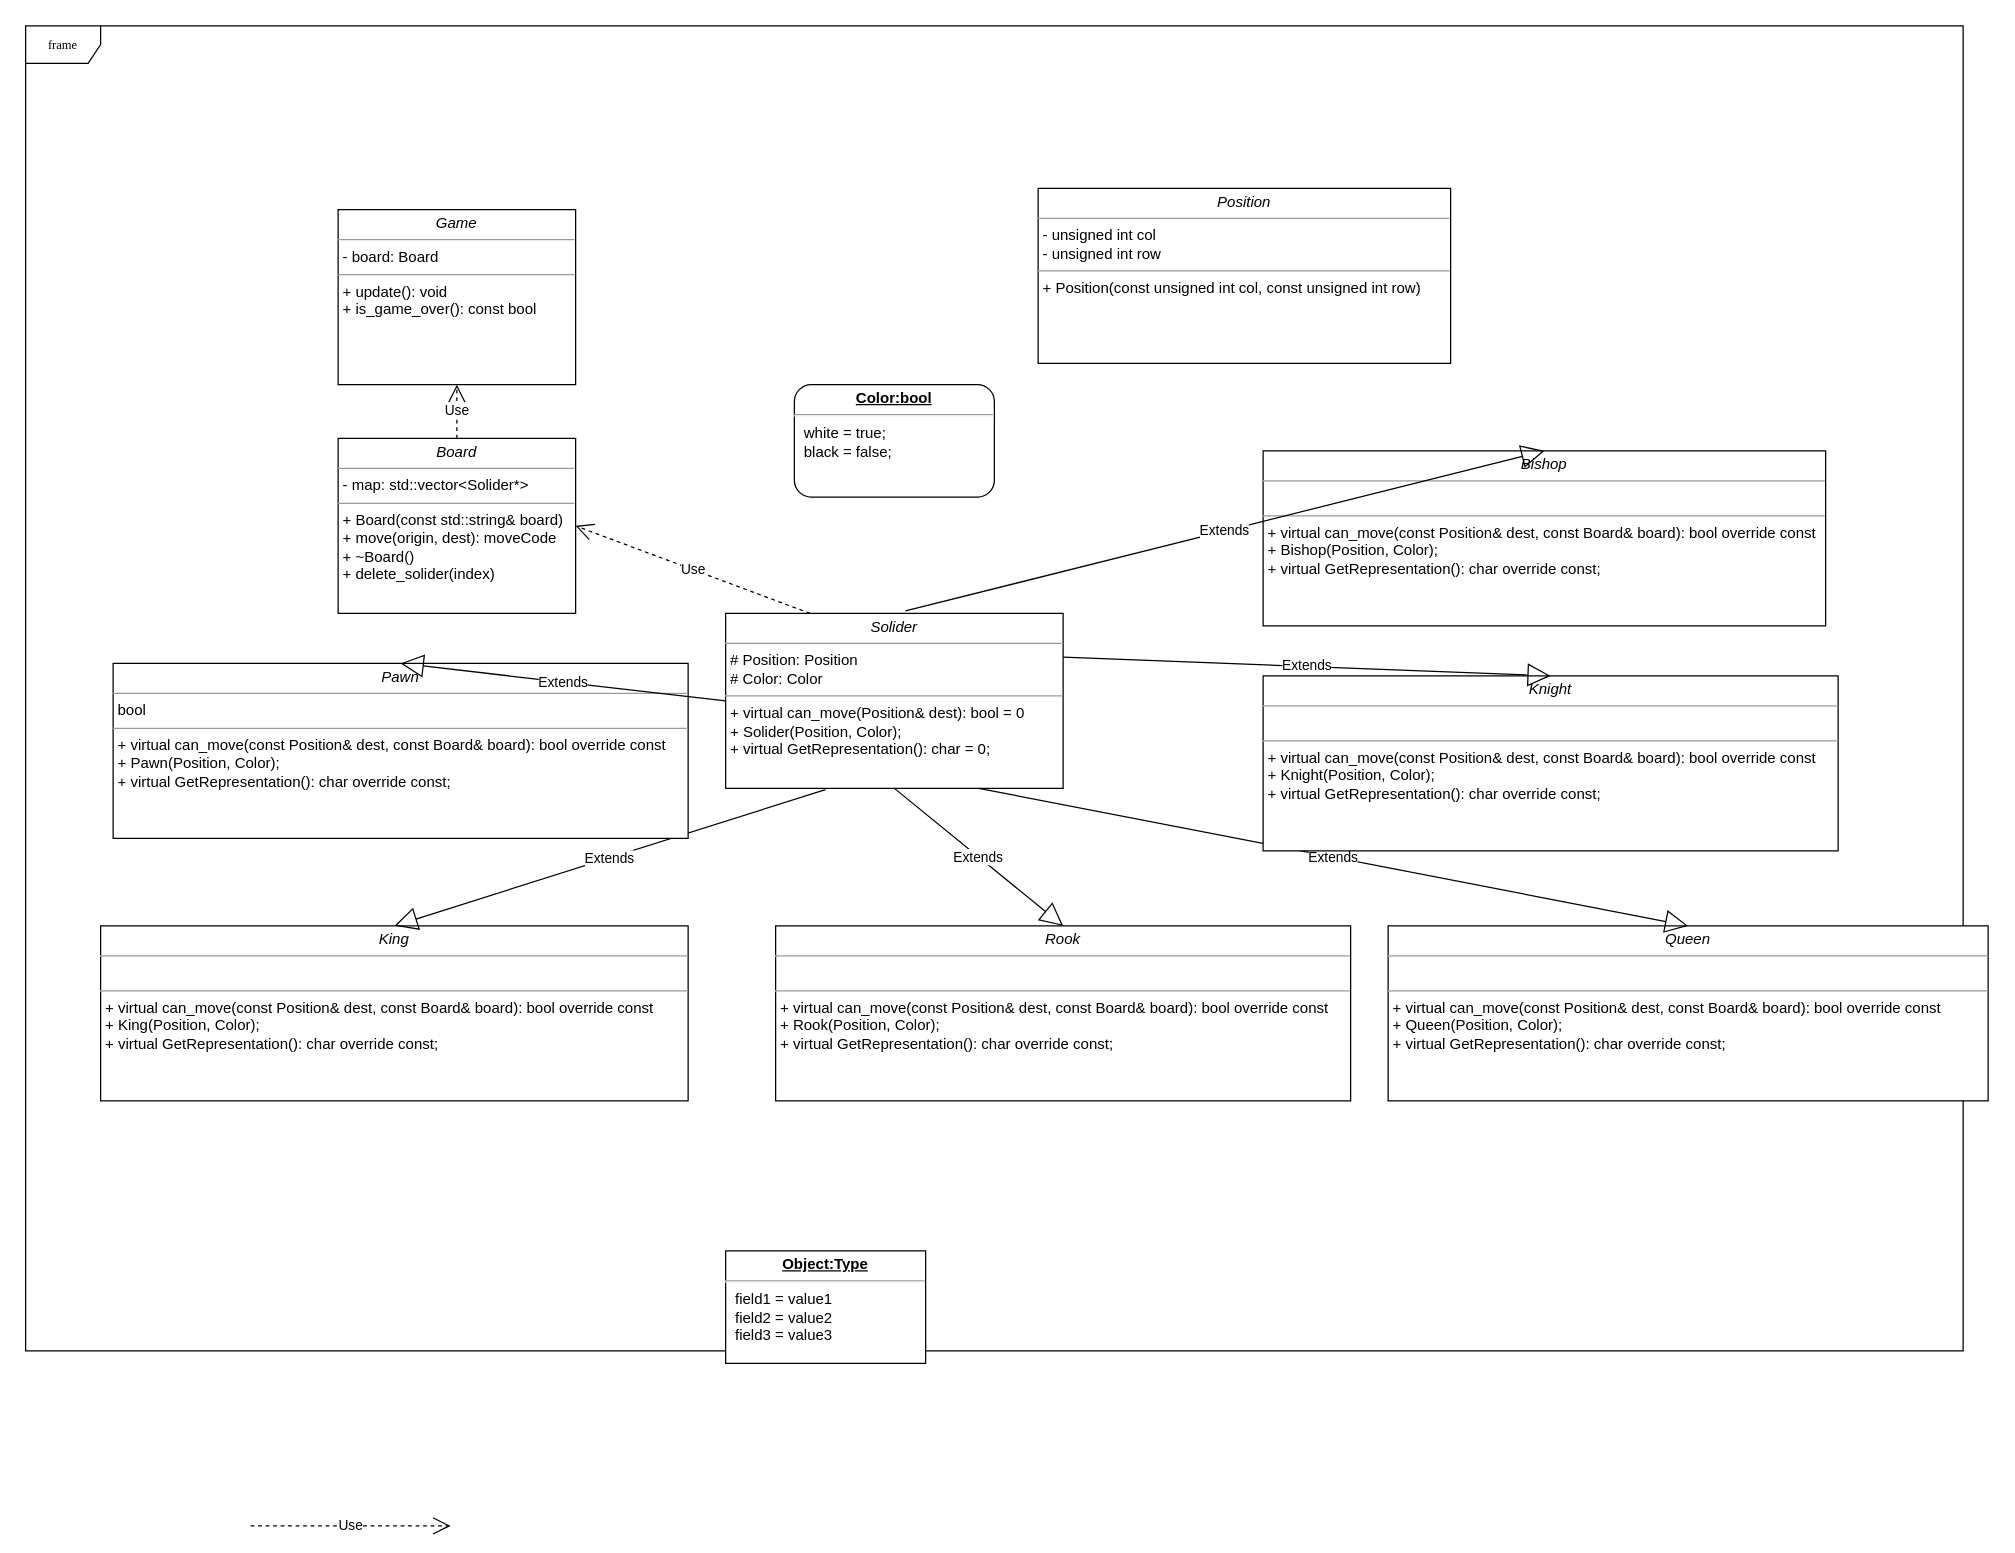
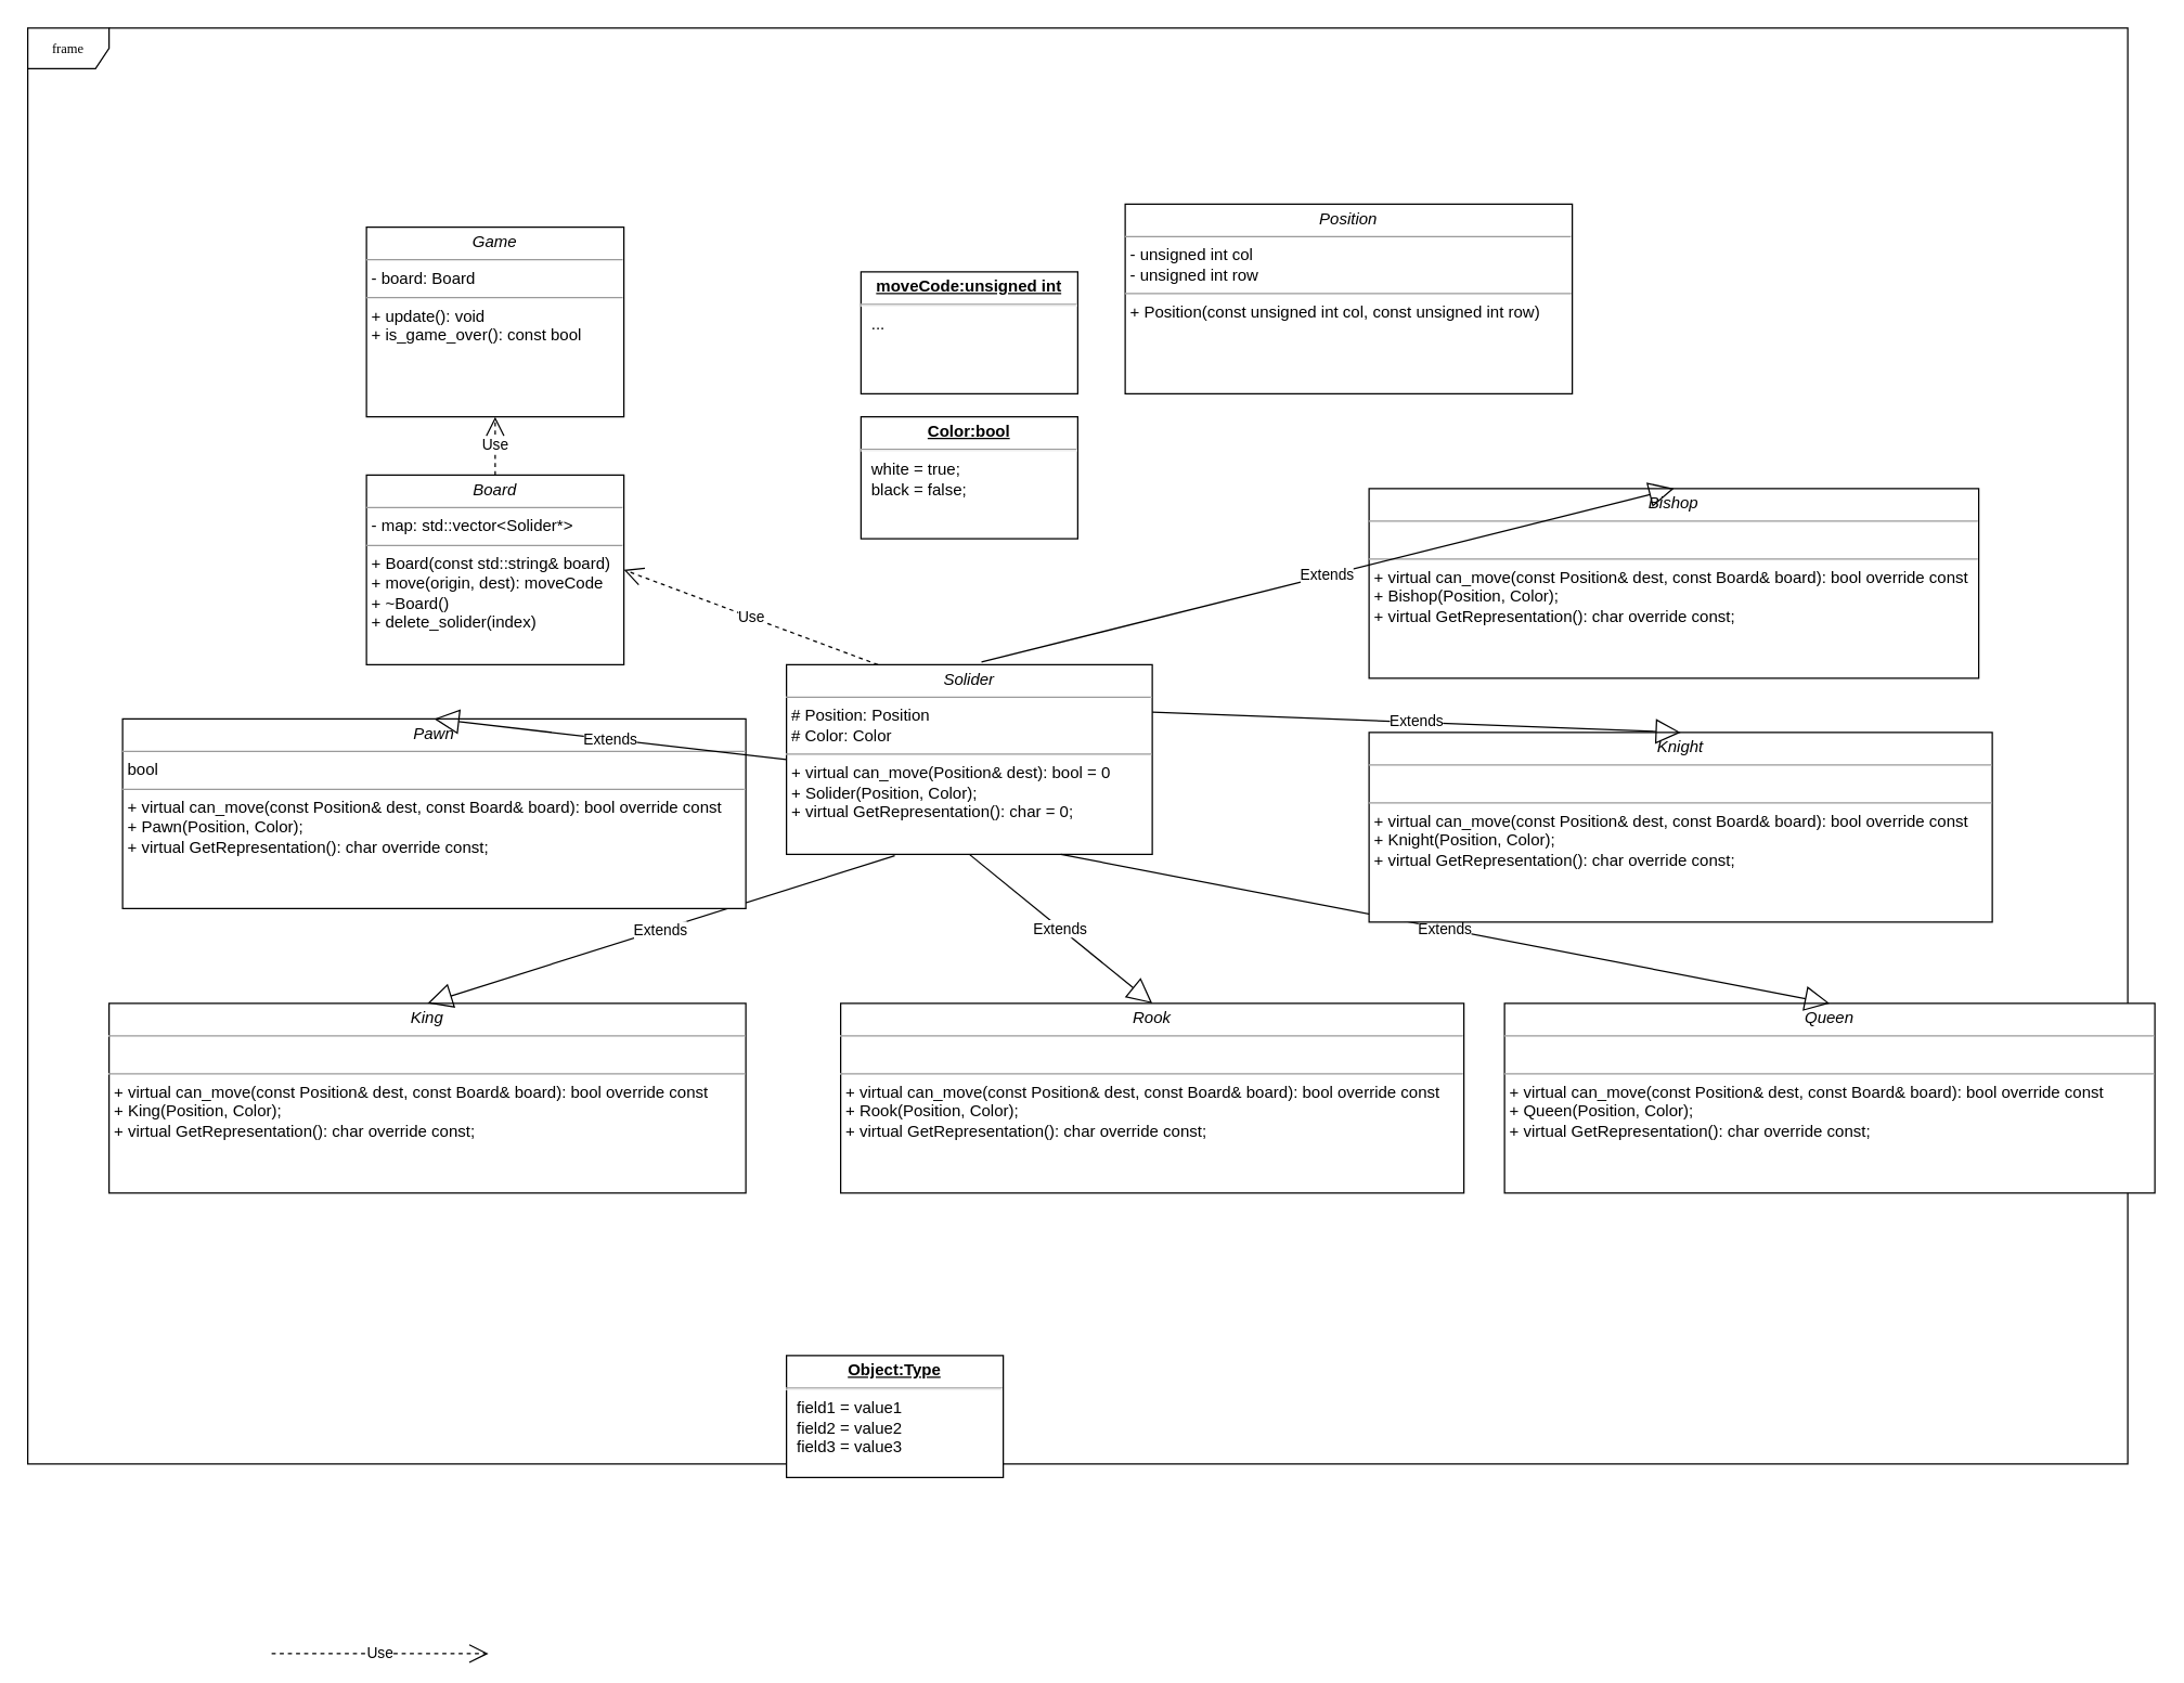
+ <mxCell id="22" value="&lt;p style=&quot;margin: 0px ; margin-top: 4px ; text-align: center ; text-decoration: underline&quot;&gt;&lt;b&gt;moveCode:unsigned int&lt;/b&gt;&lt;/p&gt;&lt;hr&gt;&lt;p style=&quot;margin: 0px ; margin-left: 8px&quot;&gt;...&lt;/p&gt;" style="verticalAlign=top;align=left;overflow=fill;fontSize=12;fontFamily=Helvetica;html=1;" vertex="1" parent="1"><mxGeometry x="635" y="200" width="160" height="90" as="geometry" /></mxCell>
- <mxCell id="21" value="&lt;p style=&quot;margin: 0px ; margin-top: 4px ; text-align: center ; text-decoration: underline&quot;&gt;&lt;b&gt;Color:bool&lt;/b&gt;&lt;/p&gt;&lt;hr&gt;&lt;p style=&quot;margin: 0px ; margin-left: 8px&quot;&gt;white = true;&lt;/p&gt;&lt;p style=&quot;margin: 0px ; margin-left: 8px&quot;&gt;black = false;&lt;/p&gt;" style="verticalAlign=top;align=left;overflow=fill;fontSize=12;fontFamily=Helvetica;html=1;rounded=1;" vertex="1" parent="1"><mxGeometry x="635" y="307" width="160" height="90" as="geometry" /></mxCell>
+ <mxCell id="21" value="&lt;p style=&quot;margin: 0px ; margin-top: 4px ; text-align: center ; text-decoration: underline&quot;&gt;&lt;b&gt;Color:bool&lt;/b&gt;&lt;/p&gt;&lt;hr&gt;&lt;p style=&quot;margin: 0px ; margin-left: 8px&quot;&gt;white = true;&lt;/p&gt;&lt;p style=&quot;margin: 0px ; margin-left: 8px&quot;&gt;black = false;&lt;/p&gt;" style="verticalAlign=top;align=left;overflow=fill;fontSize=12;fontFamily=Helvetica;html=1;" vertex="1" parent="1"><mxGeometry x="635" y="307" width="160" height="90" as="geometry" /></mxCell>
